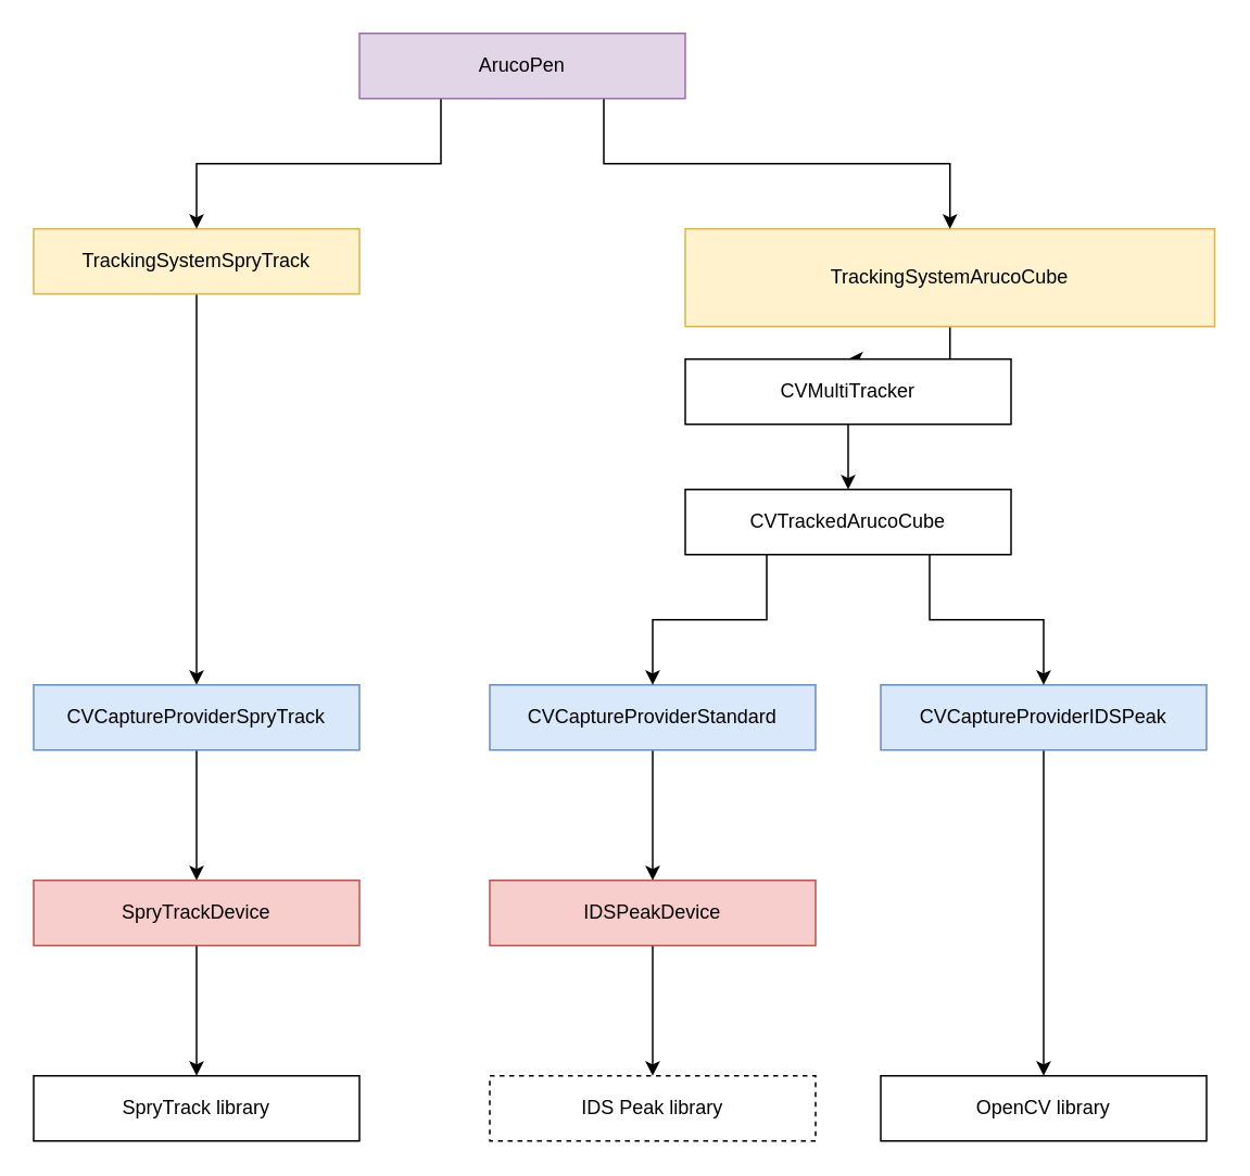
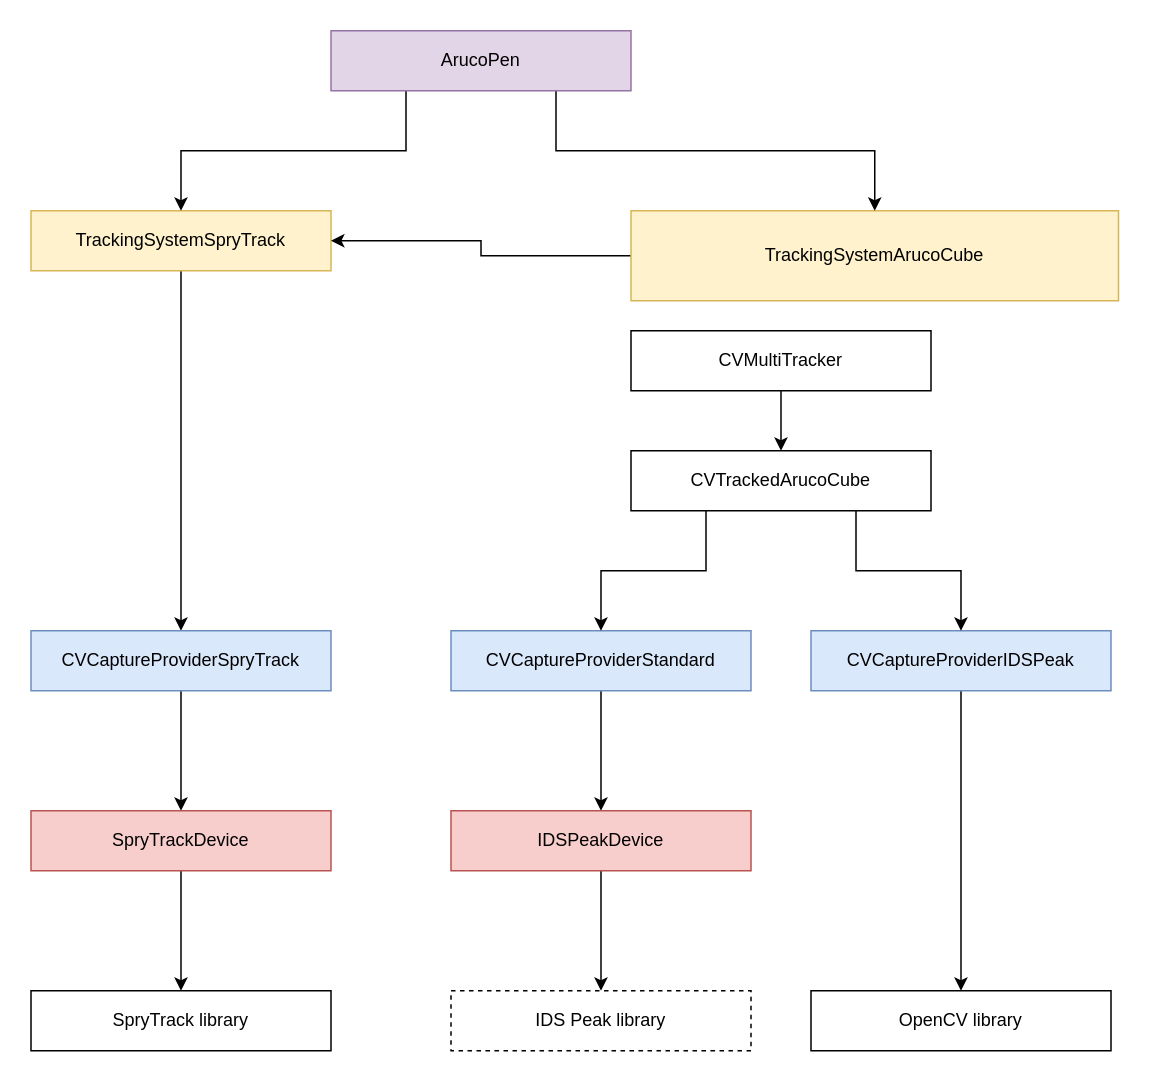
- <mxCell id="4" style="edgeStyle=orthogonalEdgeStyle;rounded=0;orthogonalLoop=1;jettySize=auto;html=1;entryX=0.5;entryY=0;entryDx=0;entryDy=0;" edge="1" parent="1" source="5" target="23"><mxGeometry relative="1" as="geometry" /></mxCell>
+ <mxCell id="4" style="edgeStyle=orthogonalEdgeStyle;rounded=0;orthogonalLoop=1;jettySize=auto;html=1;" edge="1" parent="1" source="5" target="3"><mxGeometry relative="1" as="geometry" /></mxCell>
